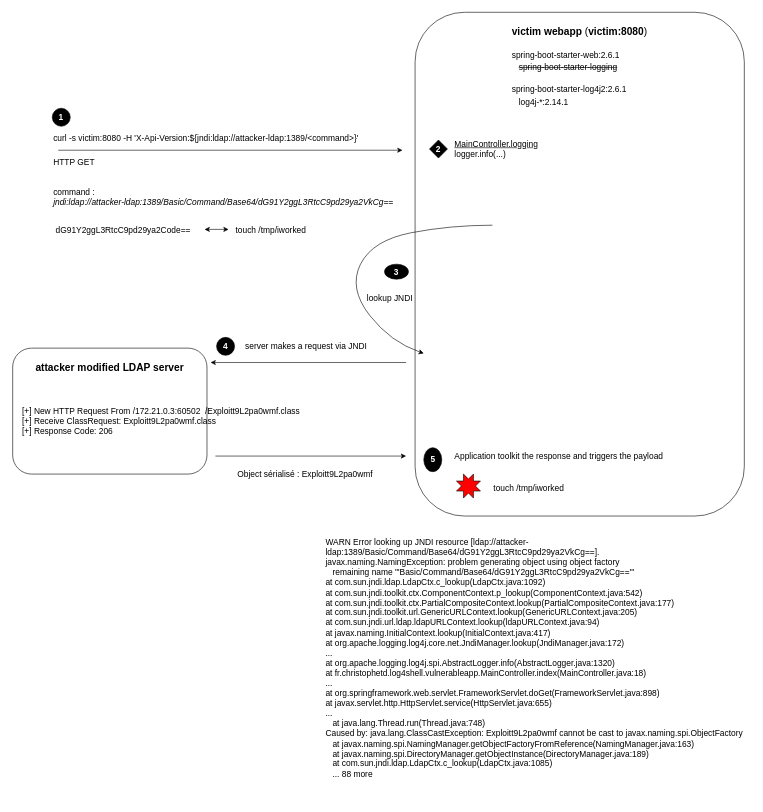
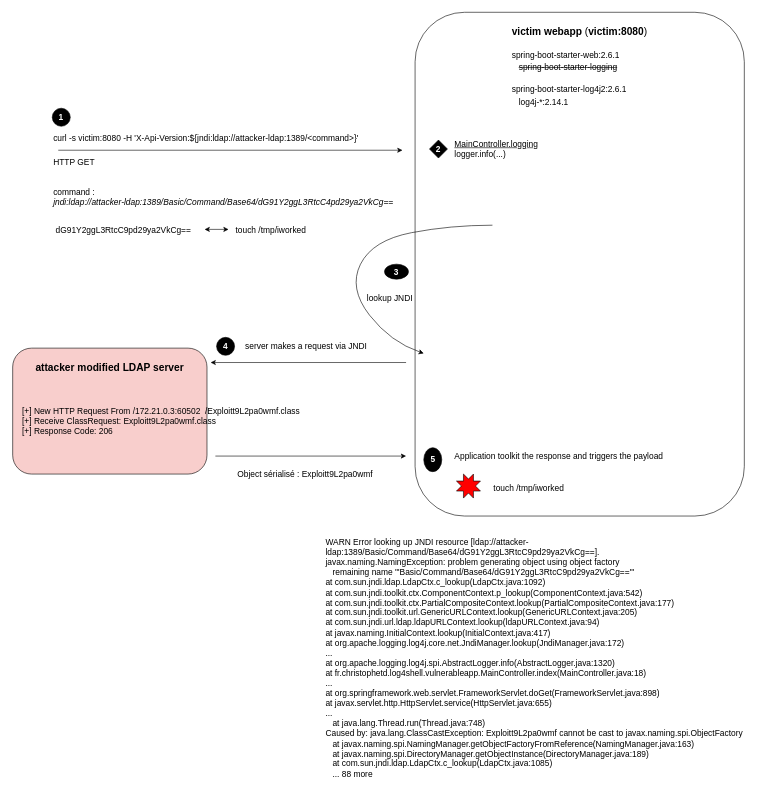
- <mxCell id="22" value="&lt;div&gt;command :&lt;/div&gt;&lt;div&gt;&lt;em&gt;jndi:ldap://attacker-ldap:1389/Basic/Command/Base64/dG91Y2ggL3RtcC9pd29ya2VkCg==&lt;/em&gt;&lt;/div&gt;" style="text;html=1;strokeColor=none;fillColor=none;align=left;verticalAlign=top;whiteSpace=wrap;rounded=0;labelBackgroundColor=none;fontFamily=Helvetica;fontSize=14;fontColor=#000000;" vertex="1" parent="1"><mxGeometry x="86" y="305" width="604" height="50" as="geometry" /></mxCell>
+ <mxCell id="22" value="&lt;div&gt;command :&lt;/div&gt;&lt;div&gt;&lt;em&gt;jndi:ldap://attacker-ldap:1389/Basic/Command/Base64/dG91Y2ggL3RtcC4pd29ya2VkCg==&lt;/em&gt;&lt;/div&gt;" style="text;html=1;strokeColor=none;fillColor=none;align=left;verticalAlign=top;whiteSpace=wrap;rounded=0;labelBackgroundColor=none;fontFamily=Helvetica;fontSize=14;fontColor=#000000;" vertex="1" parent="1"><mxGeometry x="86" y="305" width="604" height="50" as="geometry" /></mxCell>
- <mxCell id="28" value="dG91Y2ggL3RtcC9pd29ya2Code==" style="text;html=1;strokeColor=none;fillColor=none;align=left;verticalAlign=top;whiteSpace=wrap;rounded=0;labelBackgroundColor=none;fontFamily=Helvetica;fontSize=14;fontColor=#000000;" vertex="1" parent="26"><mxGeometry width="244" height="25" as="geometry" /></mxCell>
+ <mxCell id="28" value="dG91Y2ggL3RtcC9pd29ya2VkCg==" style="text;html=1;strokeColor=none;fillColor=none;align=left;verticalAlign=top;whiteSpace=wrap;rounded=0;labelBackgroundColor=none;fontFamily=Helvetica;fontSize=14;fontColor=#000000;" vertex="1" parent="26"><mxGeometry width="244" height="25" as="geometry" /></mxCell>
- <mxCell id="3" value="&lt;div style=&quot;font-size: 17px&quot;&gt;&lt;p&gt;&lt;b&gt;&lt;font style=&quot;font-size: 17px&quot;&gt;&lt;span style=&quot;background-color: transparent&quot;&gt;attacker modified LDAP server&lt;br&gt;&lt;/span&gt;&lt;/font&gt;&lt;/b&gt;&lt;/p&gt;&lt;b&gt;&lt;font style=&quot;font-size: 17px&quot;&gt;&lt;br&gt;&lt;/font&gt;&lt;/b&gt;&lt;/div&gt;&lt;p style=&quot;font-size: 17px&quot;&gt;&lt;b&gt;&lt;font style=&quot;font-size: 17px&quot;&gt;&lt;span style=&quot;background-color: transparent&quot;&gt;&lt;/span&gt;&lt;/font&gt;&lt;/b&gt;&lt;/p&gt;&lt;p style=&quot;font-size: 17px&quot;&gt;&lt;b&gt;&lt;font style=&quot;font-size: 17px&quot;&gt;&lt;span style=&quot;background-color: transparent&quot;&gt;&lt;/span&gt;&lt;/font&gt;&lt;/b&gt;&lt;/p&gt;" style="rounded=1;whiteSpace=wrap;html=1;verticalAlign=top;" parent="1" vertex="1"><mxGeometry x="20" y="580" width="324" height="210" as="geometry" /></mxCell>
+ <mxCell id="3" value="&lt;div style=&quot;font-size: 17px&quot;&gt;&lt;p&gt;&lt;b&gt;&lt;font style=&quot;font-size: 17px&quot;&gt;&lt;span style=&quot;background-color: transparent&quot;&gt;attacker modified LDAP server&lt;br&gt;&lt;/span&gt;&lt;/font&gt;&lt;/b&gt;&lt;/p&gt;&lt;b&gt;&lt;font style=&quot;font-size: 17px&quot;&gt;&lt;br&gt;&lt;/font&gt;&lt;/b&gt;&lt;/div&gt;&lt;p style=&quot;font-size: 17px&quot;&gt;&lt;b&gt;&lt;font style=&quot;font-size: 17px&quot;&gt;&lt;span style=&quot;background-color: transparent&quot;&gt;&lt;/span&gt;&lt;/font&gt;&lt;/b&gt;&lt;/p&gt;&lt;p style=&quot;font-size: 17px&quot;&gt;&lt;b&gt;&lt;font style=&quot;font-size: 17px&quot;&gt;&lt;span style=&quot;background-color: transparent&quot;&gt;&lt;/span&gt;&lt;/font&gt;&lt;/b&gt;&lt;/p&gt;" style="rounded=1;whiteSpace=wrap;html=1;verticalAlign=top;fillColor=#f8cecc;" parent="1" vertex="1"><mxGeometry x="20" y="580" width="324" height="210" as="geometry" /></mxCell>
